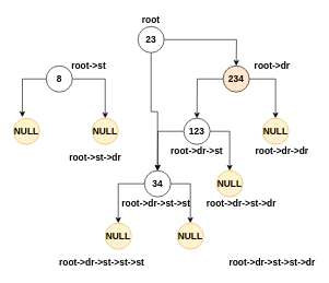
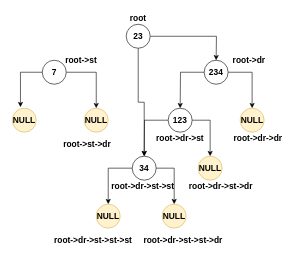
- <mxCell id="15" value="&lt;b&gt;&lt;font style=&quot;font-size: 14px&quot;&gt;8&lt;/font&gt;&lt;/b&gt;" style="ellipse;whiteSpace=wrap;html=1;aspect=fixed;" vertex="1" parent="1"><mxGeometry x="70" y="100" width="40" height="40" as="geometry" /></mxCell>
+ <mxCell id="15" value="&lt;b&gt;&lt;font style=&quot;font-size: 14px&quot;&gt;7&lt;/font&gt;&lt;/b&gt;" style="ellipse;whiteSpace=wrap;html=1;aspect=fixed;" vertex="1" parent="1"><mxGeometry x="70" y="100" width="40" height="40" as="geometry" /></mxCell>
- <mxCell id="7" value="&lt;b&gt;&lt;font style=&quot;font-size: 14px&quot;&gt;234&lt;/font&gt;&lt;/b&gt;" style="ellipse;whiteSpace=wrap;html=1;aspect=fixed;fillColor=#ffe6cc;" vertex="1" parent="1"><mxGeometry x="340" y="100" width="40" height="40" as="geometry" /></mxCell>
+ <mxCell id="7" value="&lt;b&gt;&lt;font style=&quot;font-size: 14px&quot;&gt;234&lt;/font&gt;&lt;/b&gt;" style="ellipse;whiteSpace=wrap;html=1;aspect=fixed;" vertex="1" parent="1"><mxGeometry x="340" y="100" width="40" height="40" as="geometry" /></mxCell>
- <mxCell id="32" value="&lt;b&gt;&lt;font style=&quot;font-size: 14px&quot;&gt;root-&amp;gt;dr-&amp;gt;st-&amp;gt;st-&amp;gt;dr&lt;/font&gt;&lt;/b&gt;" style="text;html=1;strokeColor=none;fillColor=none;align=center;verticalAlign=middle;whiteSpace=wrap;rounded=0;" vertex="1" parent="1"><mxGeometry x="340" y="390" width="150" height="20" as="geometry" /></mxCell>
+ <mxCell id="32" value="&lt;b&gt;&lt;font style=&quot;font-size: 14px&quot;&gt;root-&amp;gt;dr-&amp;gt;st-&amp;gt;st-&amp;gt;dr&lt;/font&gt;&lt;/b&gt;" style="text;html=1;strokeColor=none;fillColor=none;align=center;verticalAlign=middle;whiteSpace=wrap;rounded=0;" vertex="1" parent="1"><mxGeometry x="230" y="390" width="150" height="20" as="geometry" /></mxCell>
